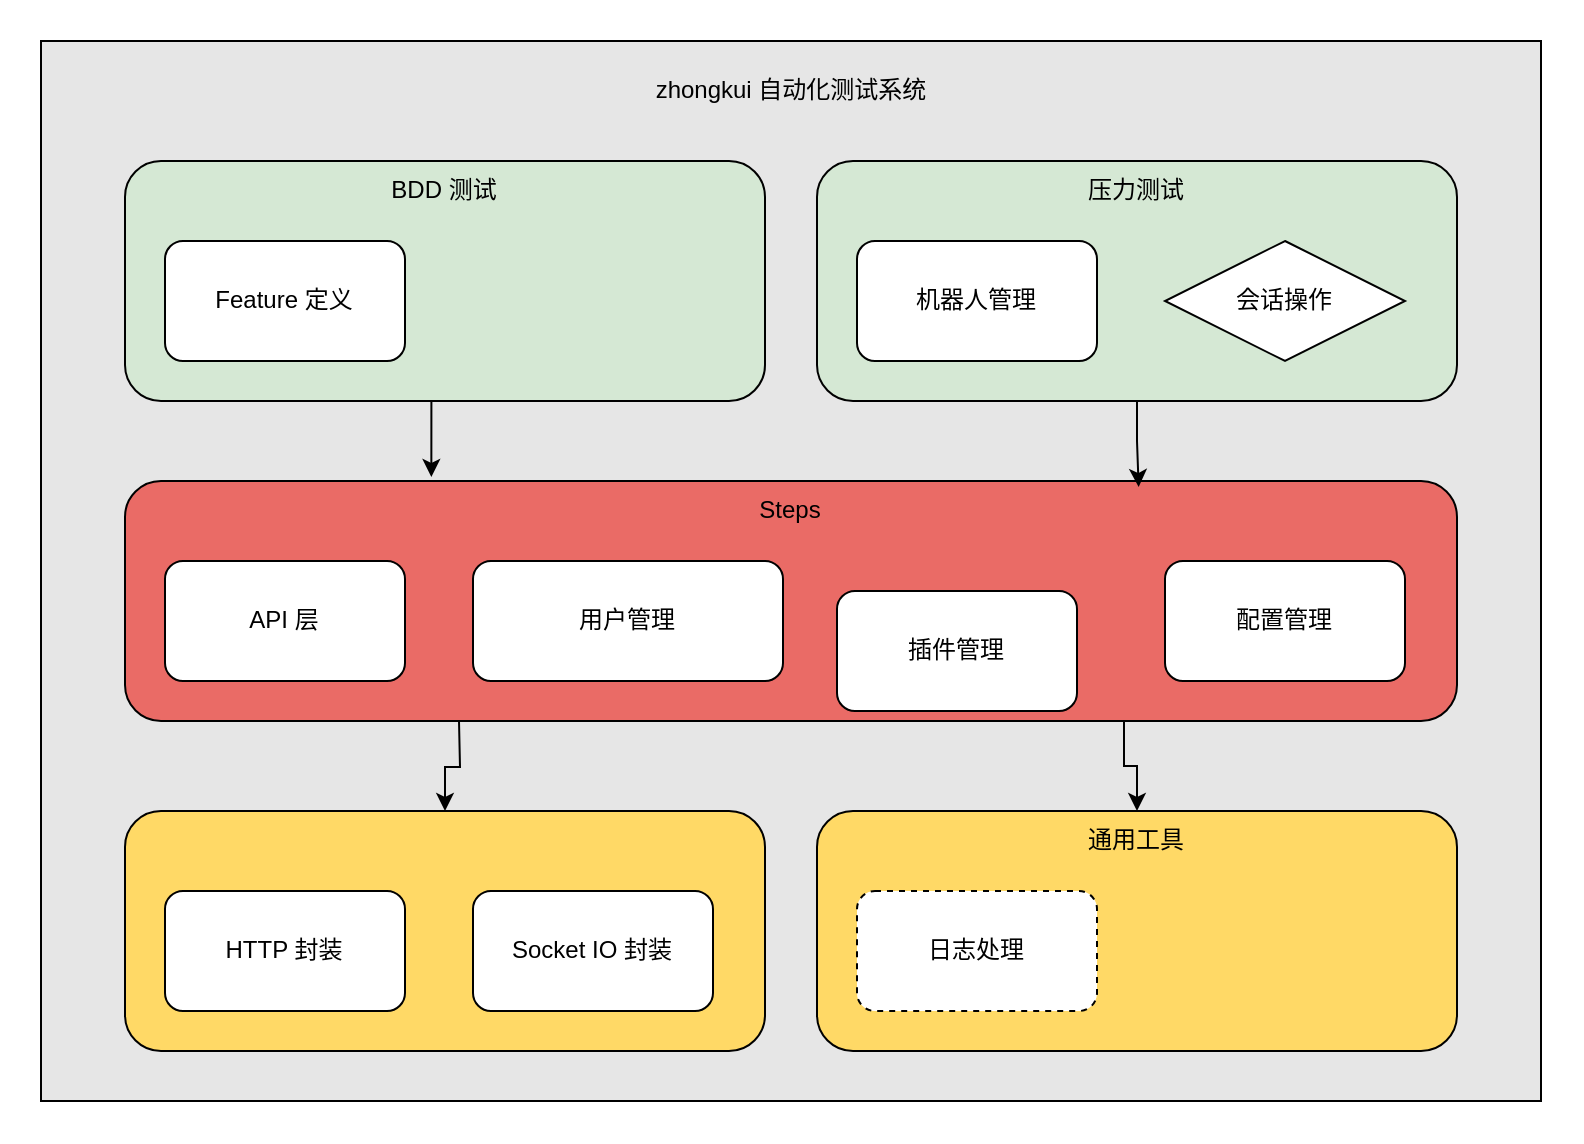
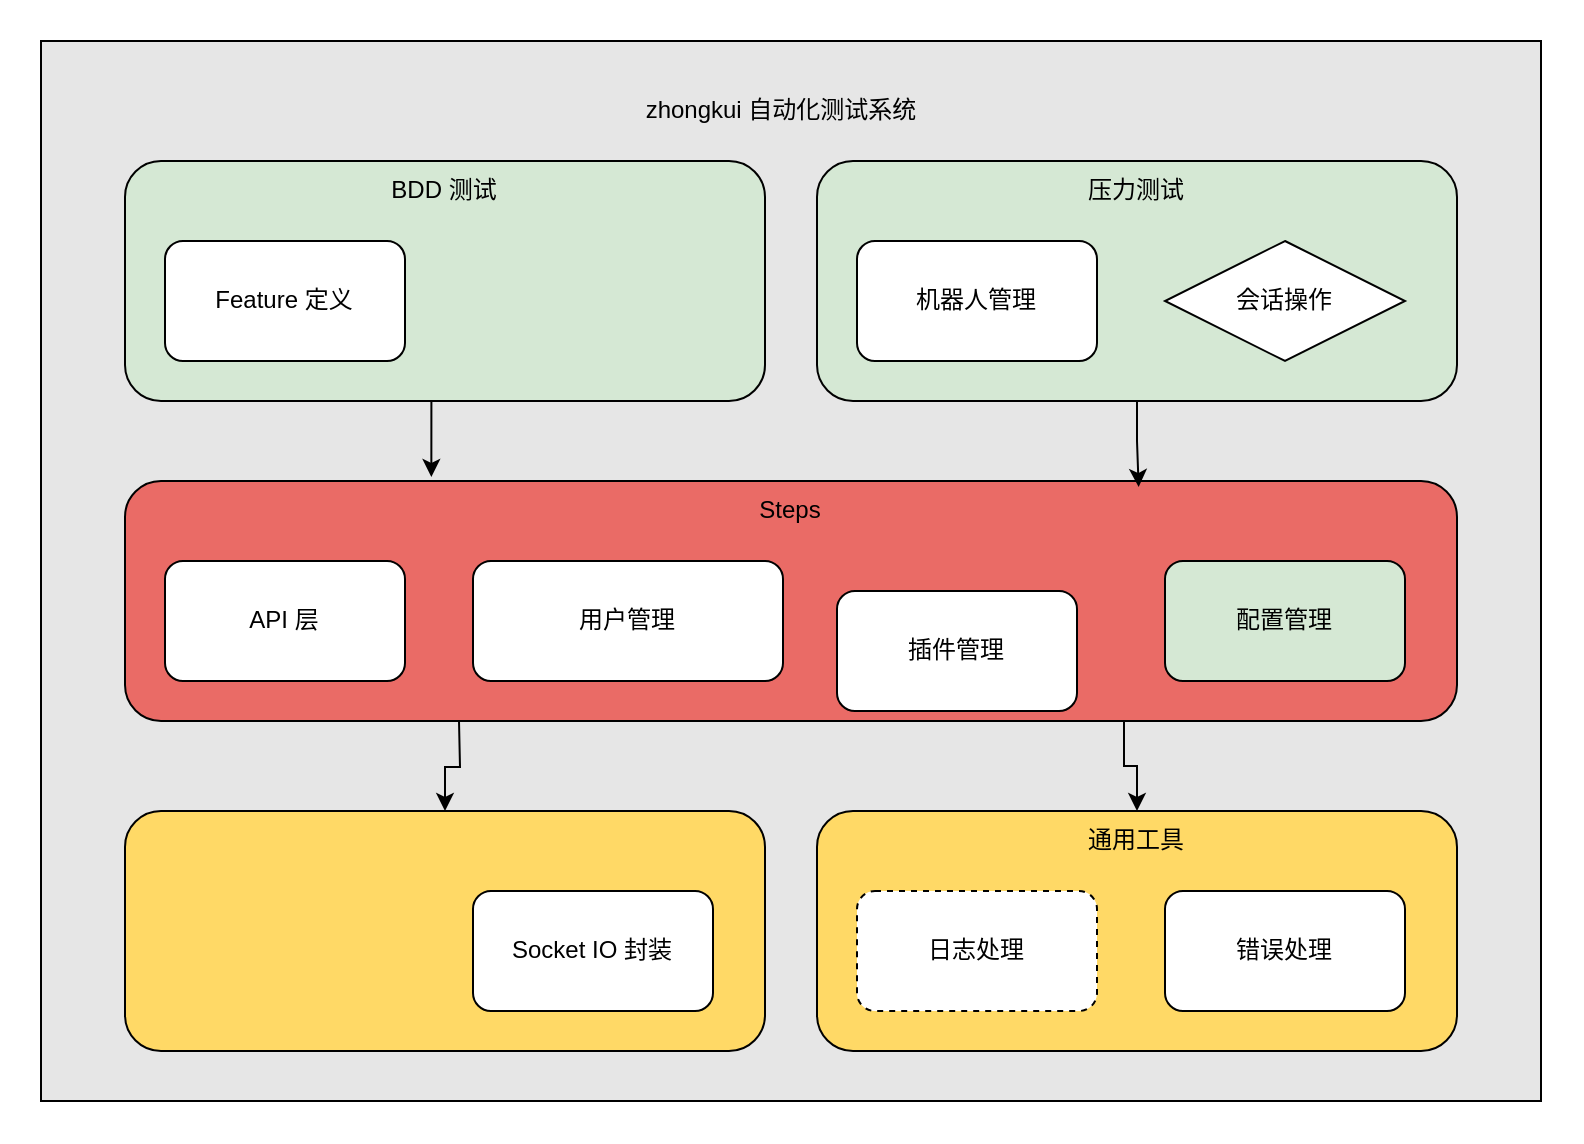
- <mxCell id="26" value="zhongkui 自动化测试系统" style="text;html=1;align=center;verticalAlign=middle;whiteSpace=wrap;rounded=0;" vertex="1" parent="1"><mxGeometry x="318.5" y="30" width="153" height="30" as="geometry" /></mxCell>
+ <mxCell id="26" value="zhongkui 自动化测试系统" style="text;html=1;align=center;verticalAlign=middle;whiteSpace=wrap;rounded=0;" vertex="1" parent="1"><mxGeometry x="313.5" y="40" width="153" height="30" as="geometry" /></mxCell>
- <mxCell id="18" value="配置管理" style="rounded=1;whiteSpace=wrap;html=1;" vertex="1" parent="1"><mxGeometry x="582" y="280" width="120" height="60" as="geometry" /></mxCell>
+ <mxCell id="18" value="配置管理" style="rounded=1;whiteSpace=wrap;html=1;fillColor=#d5e8d4;" vertex="1" parent="1"><mxGeometry x="582" y="280" width="120" height="60" as="geometry" /></mxCell>
- <mxCell id="20" value="HTTP 封装" style="rounded=1;whiteSpace=wrap;html=1;" vertex="1" parent="1"><mxGeometry x="82" y="445" width="120" height="60" as="geometry" /></mxCell>
+ <mxCell id="25" value="错误处理" style="rounded=1;whiteSpace=wrap;html=1;" vertex="1" parent="1"><mxGeometry x="582" y="445" width="120" height="60" as="geometry" /></mxCell>
